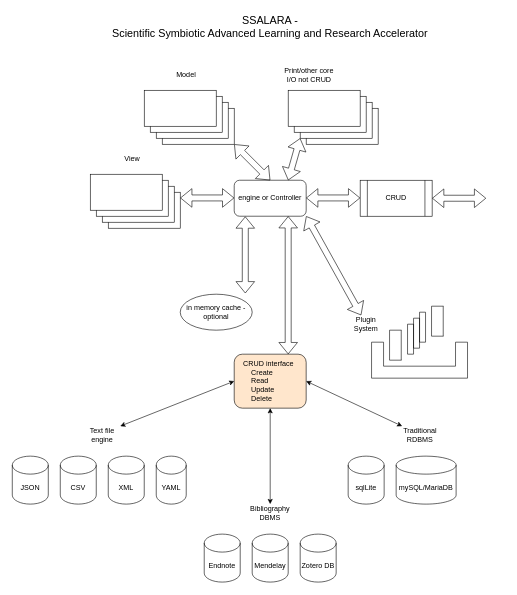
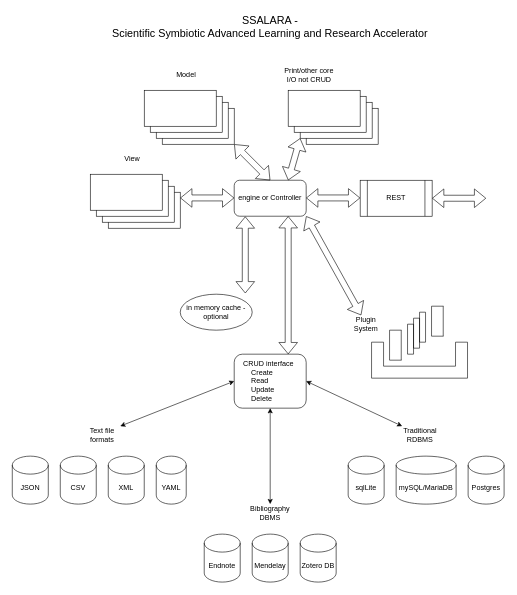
- <mxCell id="21" value="CRUD" style="shape=process;whiteSpace=wrap;html=1;backgroundOutline=1;" vertex="1" parent="1"><mxGeometry x="600" y="300" width="120" height="60" as="geometry" /></mxCell>
+ <mxCell id="21" value="REST" style="shape=process;whiteSpace=wrap;html=1;backgroundOutline=1;" vertex="1" parent="1"><mxGeometry x="600" y="300" width="120" height="60" as="geometry" /></mxCell>
- <mxCell id="3" value="&amp;nbsp; &amp;nbsp; CRUD interface&lt;br&gt;&amp;nbsp; &amp;nbsp; &amp;nbsp; &amp;nbsp; Create&lt;br&gt;&amp;nbsp; &amp;nbsp; &amp;nbsp; &amp;nbsp; Read&lt;br&gt;&amp;nbsp; &amp;nbsp; &amp;nbsp; &amp;nbsp; Update&lt;br&gt;&amp;nbsp; &amp;nbsp; &amp;nbsp; &amp;nbsp; Delete" style="rounded=1;whiteSpace=wrap;html=1;align=left;fillColor=#ffe6cc;" vertex="1" parent="1"><mxGeometry x="390" y="590" width="120" height="90" as="geometry" /></mxCell>
+ <mxCell id="3" value="&amp;nbsp; &amp;nbsp; CRUD interface&lt;br&gt;&amp;nbsp; &amp;nbsp; &amp;nbsp; &amp;nbsp; Create&lt;br&gt;&amp;nbsp; &amp;nbsp; &amp;nbsp; &amp;nbsp; Read&lt;br&gt;&amp;nbsp; &amp;nbsp; &amp;nbsp; &amp;nbsp; Update&lt;br&gt;&amp;nbsp; &amp;nbsp; &amp;nbsp; &amp;nbsp; Delete" style="rounded=1;whiteSpace=wrap;html=1;align=left;" vertex="1" parent="1"><mxGeometry x="390" y="590" width="120" height="90" as="geometry" /></mxCell>
- <mxCell id="15" value="Text file engine" style="text;html=1;strokeColor=none;fillColor=none;align=center;verticalAlign=middle;whiteSpace=wrap;rounded=0;" vertex="1" parent="1"><mxGeometry x="140" y="710" width="60" height="30" as="geometry" /></mxCell>
+ <mxCell id="15" value="Text file formats" style="text;html=1;strokeColor=none;fillColor=none;align=center;verticalAlign=middle;whiteSpace=wrap;rounded=0;" vertex="1" parent="1"><mxGeometry x="140" y="710" width="60" height="30" as="geometry" /></mxCell>
+ <mxCell id="6" value="Postgres" style="shape=cylinder3;whiteSpace=wrap;html=1;boundedLbl=1;backgroundOutline=1;size=15;" vertex="1" parent="1"><mxGeometry x="780" y="760" width="60" height="80" as="geometry" /></mxCell>
